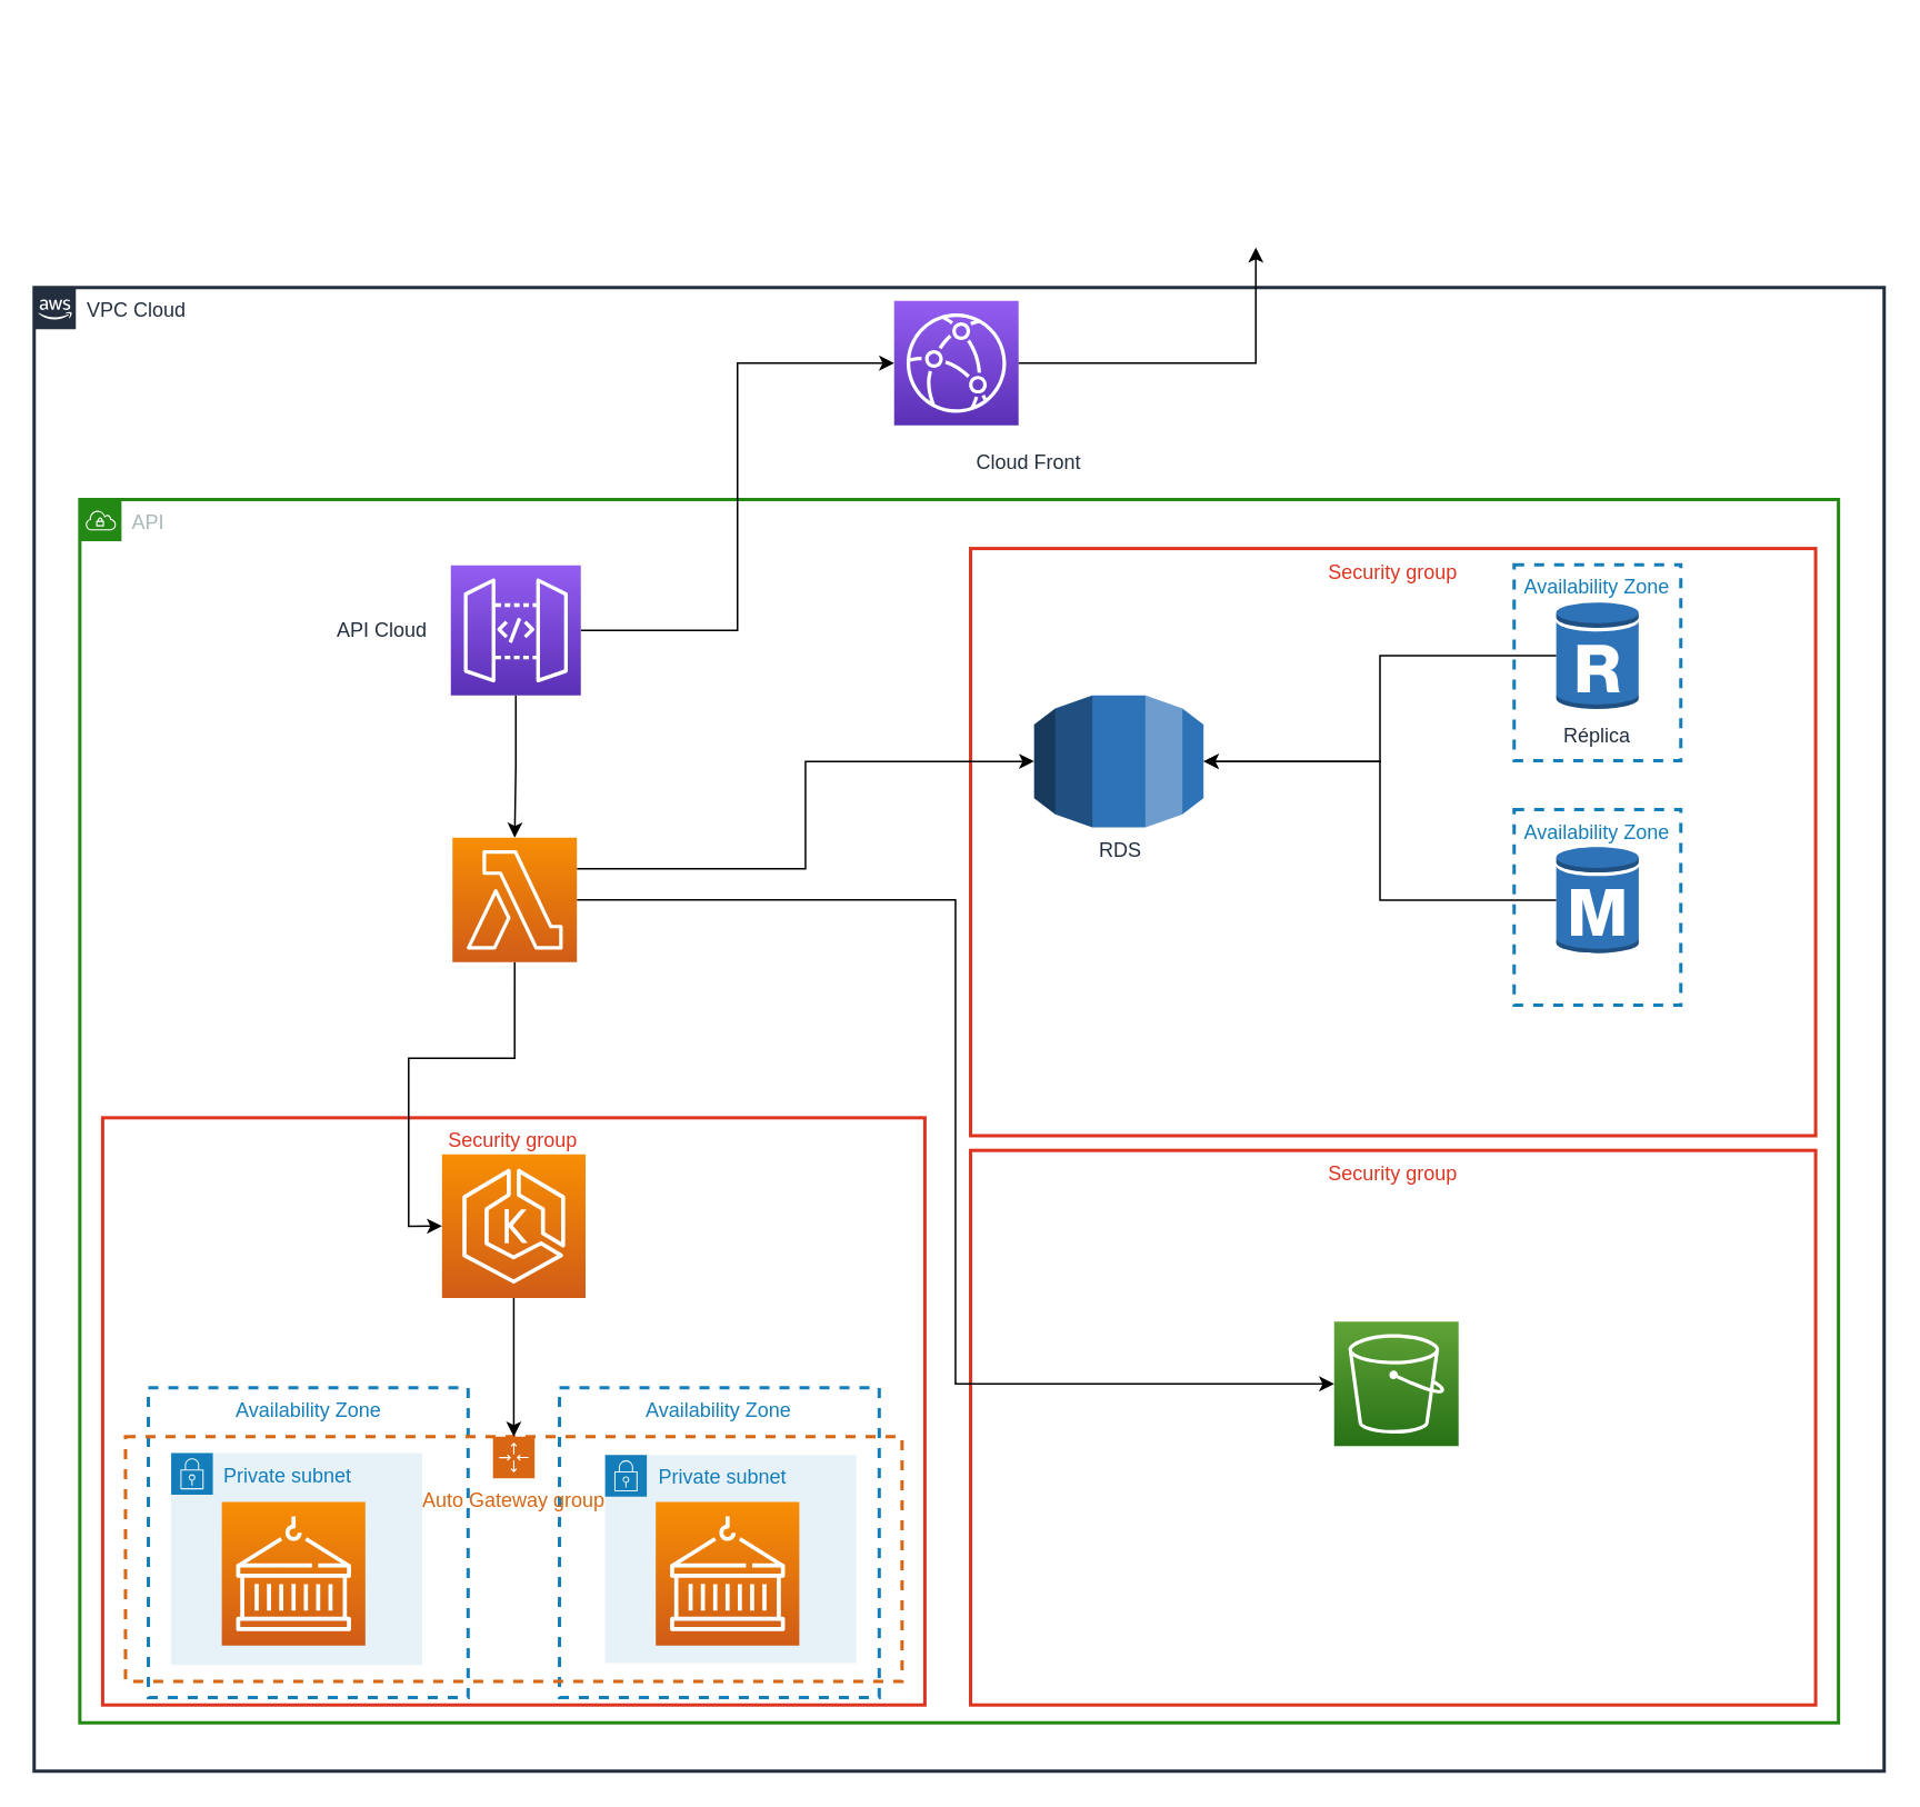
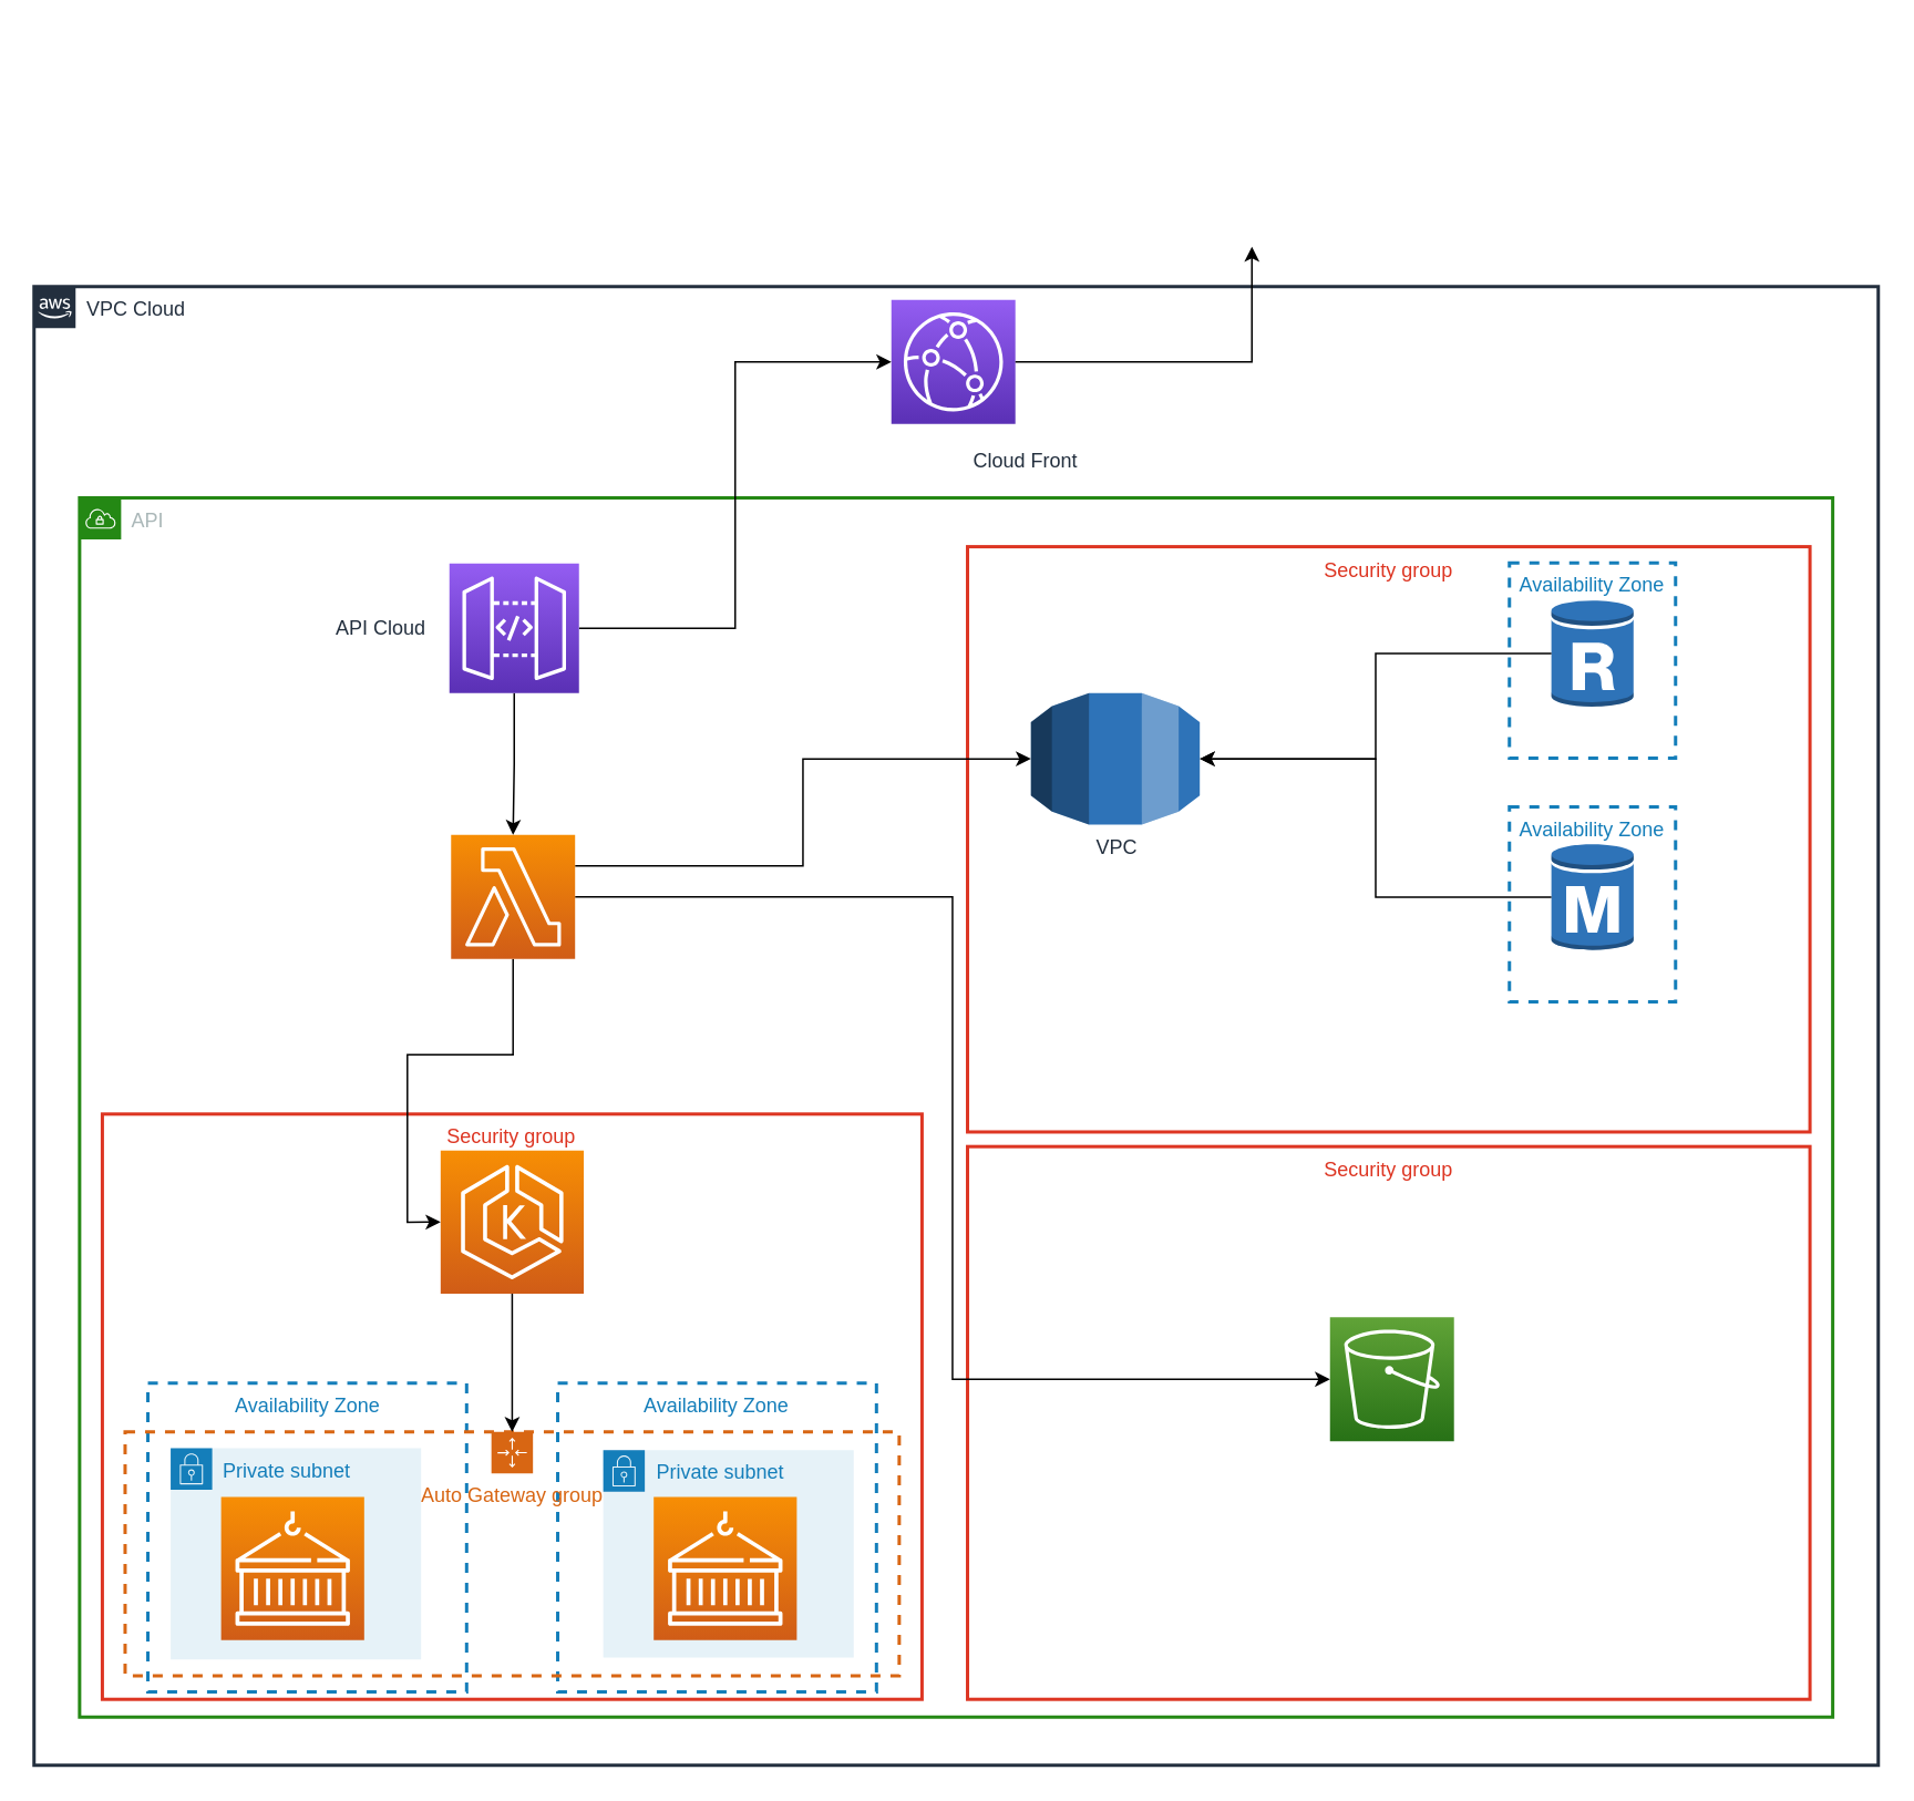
- <mxCell id="27" value="Réplica" style="text;html=1;strokeColor=none;fillColor=none;align=center;verticalAlign=middle;whiteSpace=wrap;rounded=0;fontSize=12;fontFamily=Helvetica;fontColor=#232F3E;" parent="25" vertex="1"><mxGeometry y="66" width="60" height="30" as="geometry" /></mxCell>
- <mxCell id="20" value="RDS" style="text;html=1;strokeColor=none;fillColor=none;align=center;verticalAlign=middle;whiteSpace=wrap;rounded=0;fontSize=12;fontFamily=Helvetica;fontColor=#232F3E;" parent="3" vertex="1"><mxGeometry x="611.185" y="322.903" width="82.222" height="29.355" as="geometry" /></mxCell>
+ <mxCell id="20" value="VPC" style="text;html=1;strokeColor=none;fillColor=none;align=center;verticalAlign=middle;whiteSpace=wrap;rounded=0;fontSize=12;fontFamily=Helvetica;fontColor=#232F3E;" parent="3" vertex="1"><mxGeometry x="611.185" y="322.903" width="82.222" height="29.355" as="geometry" /></mxCell>
